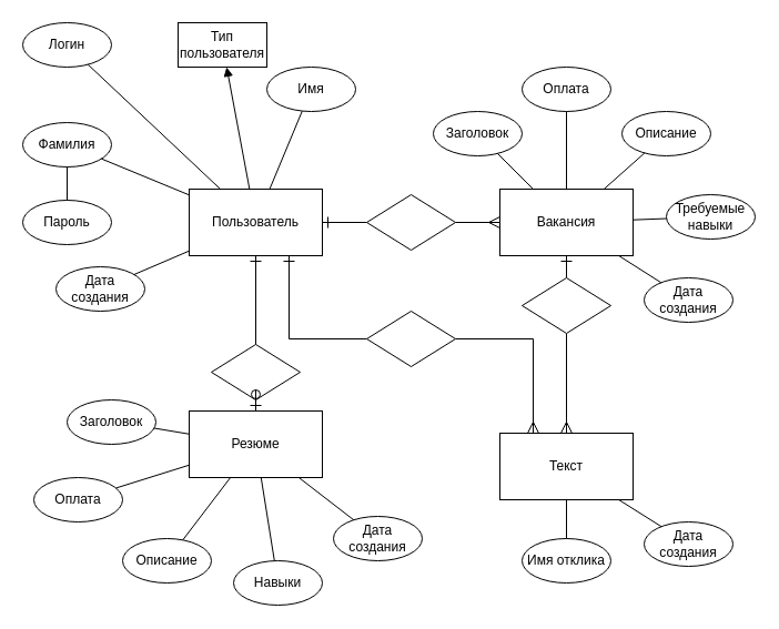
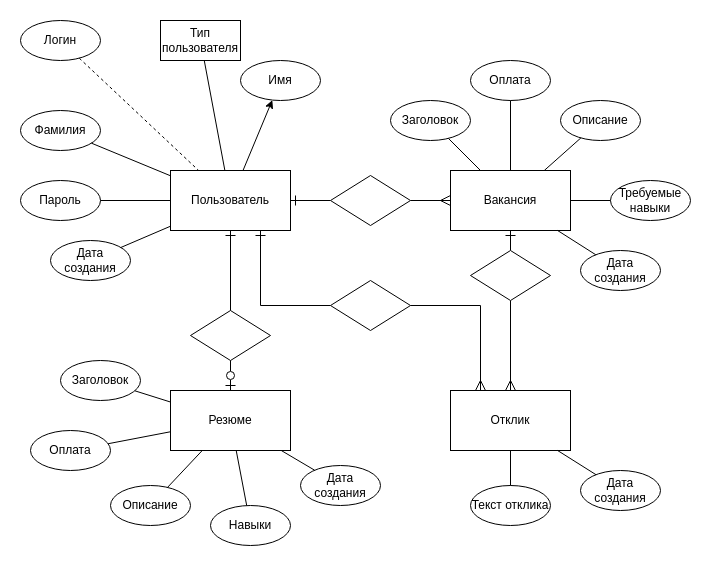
- <mxCell id="27" value="" style="endArrow=block;html=1;" parent="1" source="2" target="21" edge="1"><mxGeometry width="50" height="50" relative="1" as="geometry"><mxPoint x="230" y="160" as="sourcePoint" /><mxPoint x="280" y="110" as="targetPoint" /></mxGeometry></mxCell>
+ <mxCell id="27" value="" style="endArrow=none;html=1;" parent="1" source="2" target="21" edge="1"><mxGeometry width="50" height="50" relative="1" as="geometry"><mxPoint x="230" y="160" as="sourcePoint" /><mxPoint x="280" y="110" as="targetPoint" /></mxGeometry></mxCell>
- <mxCell id="23" value="" style="endArrow=none;html=1;" parent="1" source="2" target="18" edge="1"><mxGeometry width="50" height="50" relative="1" as="geometry"><mxPoint x="310" y="150" as="sourcePoint" /><mxPoint x="360" y="100" as="targetPoint" /></mxGeometry></mxCell>
+ <mxCell id="23" value="" style="endArrow=classic;html=1;" parent="1" source="2" target="18" edge="1"><mxGeometry width="50" height="50" relative="1" as="geometry"><mxPoint x="310" y="150" as="sourcePoint" /><mxPoint x="360" y="100" as="targetPoint" /></mxGeometry></mxCell>
- <mxCell id="26" value="" style="endArrow=none;html=1;" parent="1" source="20" target="2" edge="1"><mxGeometry width="50" height="50" relative="1" as="geometry"><mxPoint x="147.203" y="70.002" as="sourcePoint" /><mxPoint x="252.789" y="134.52" as="targetPoint" /></mxGeometry></mxCell>
+ <mxCell id="26" value="" style="endArrow=none;html=1;dashed=1;" parent="1" source="20" target="2" edge="1"><mxGeometry width="50" height="50" relative="1" as="geometry"><mxPoint x="147.203" y="70.002" as="sourcePoint" /><mxPoint x="252.789" y="134.52" as="targetPoint" /></mxGeometry></mxCell>
- <mxCell id="24" value="" style="endArrow=none;html=1;" parent="1" source="22" target="19" edge="1"><mxGeometry width="50" height="50" relative="1" as="geometry"><mxPoint x="60" y="250" as="sourcePoint" /><mxPoint x="110" y="200" as="targetPoint" /></mxGeometry></mxCell>
+ <mxCell id="24" value="" style="endArrow=none;html=1;" parent="1" source="22" target="2" edge="1"><mxGeometry width="50" height="50" relative="1" as="geometry"><mxPoint x="60" y="250" as="sourcePoint" /><mxPoint x="110" y="200" as="targetPoint" /></mxGeometry></mxCell>
- <mxCell id="31" value="Требуемые навыки" style="ellipse;whiteSpace=wrap;html=1;" parent="1" vertex="1"><mxGeometry x="600" y="175" width="80" height="40" as="geometry" /></mxCell>
+ <mxCell id="31" value="Требуемые навыки" style="ellipse;whiteSpace=wrap;html=1;" parent="1" vertex="1"><mxGeometry x="610" y="180" width="80" height="40" as="geometry" /></mxCell>
- <mxCell id="3" value="Резюме" style="rounded=0;whiteSpace=wrap;html=1;" parent="1" vertex="1"><mxGeometry x="170" y="370" width="120" height="60" as="geometry" /></mxCell>
+ <mxCell id="3" value="Резюме" style="rounded=0;whiteSpace=wrap;html=1;" parent="1" vertex="1"><mxGeometry x="170" y="390" width="120" height="60" as="geometry" /></mxCell>
- <mxCell id="5" value="Текст" style="rounded=0;whiteSpace=wrap;html=1;" parent="1" vertex="1"><mxGeometry x="450" y="390" width="120" height="60" as="geometry" /></mxCell>
+ <mxCell id="5" value="Отклик" style="rounded=0;whiteSpace=wrap;html=1;" parent="1" vertex="1"><mxGeometry x="450" y="390" width="120" height="60" as="geometry" /></mxCell>
- <mxCell id="44" value="Имя отклика" style="ellipse;whiteSpace=wrap;html=1;" parent="1" vertex="1"><mxGeometry x="470" y="485" width="80" height="40" as="geometry" /></mxCell>
+ <mxCell id="44" value="Текст отклика" style="ellipse;whiteSpace=wrap;html=1;" parent="1" vertex="1"><mxGeometry x="470" y="485" width="80" height="40" as="geometry" /></mxCell>
